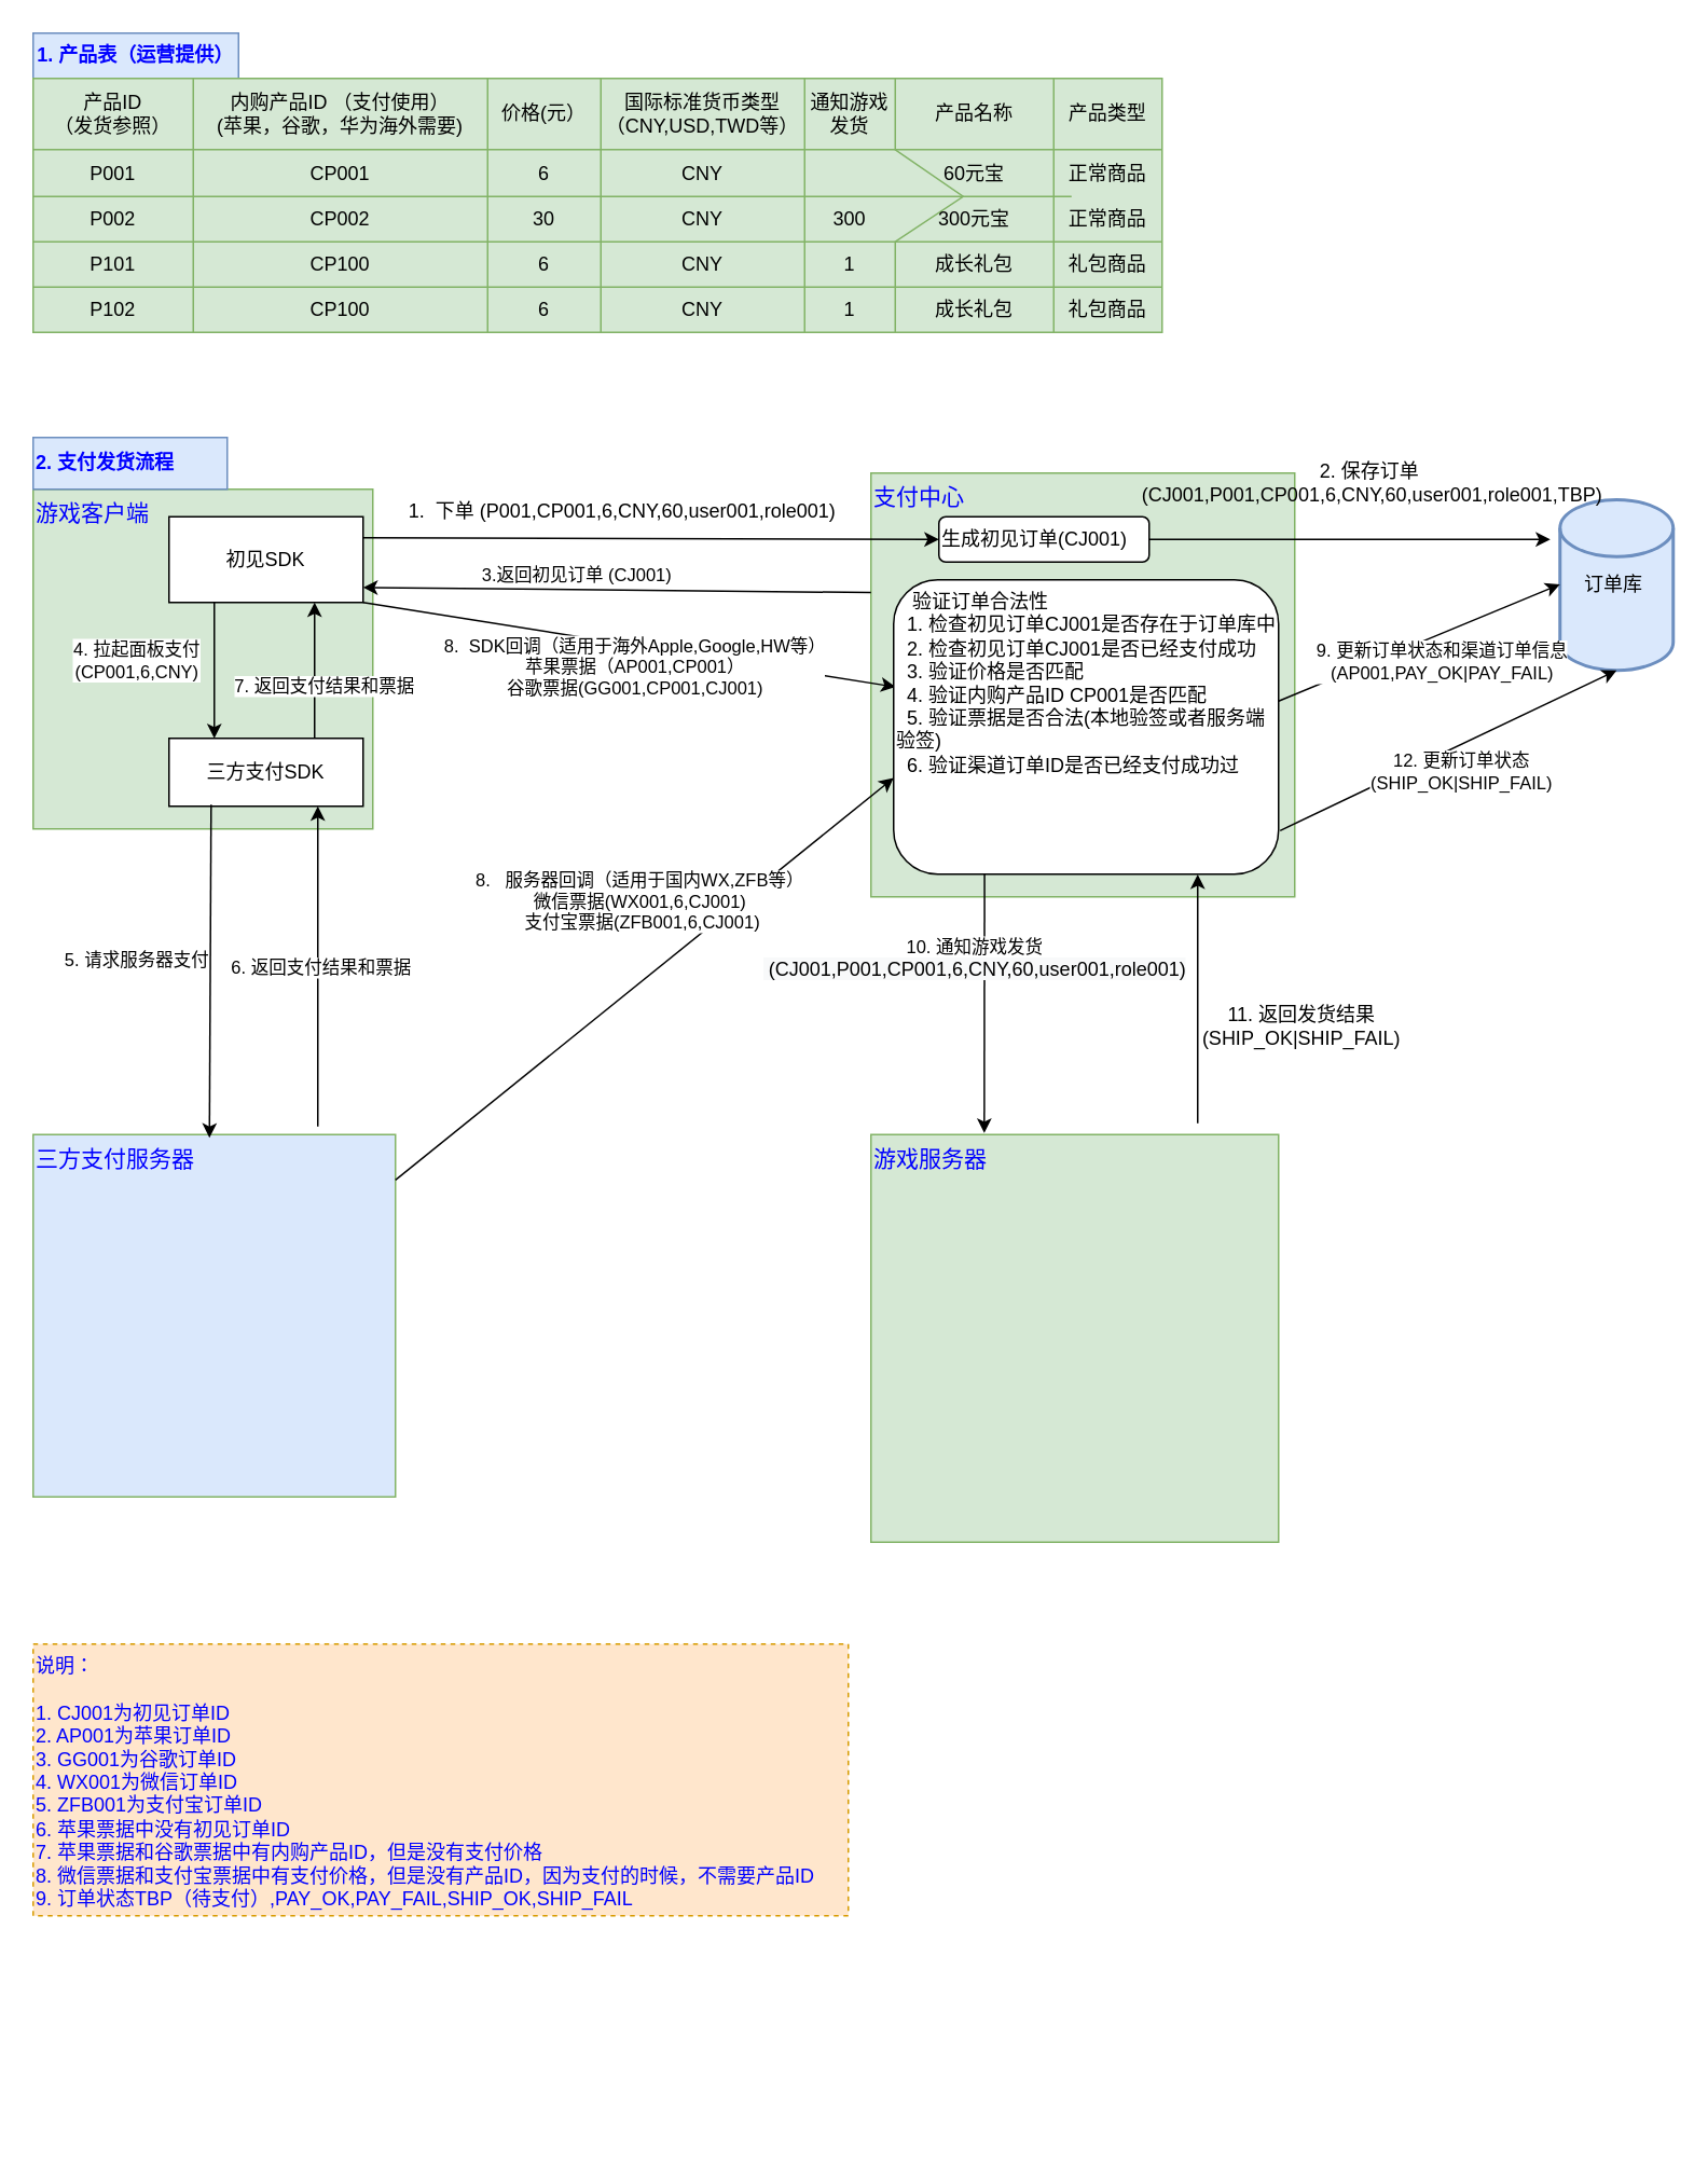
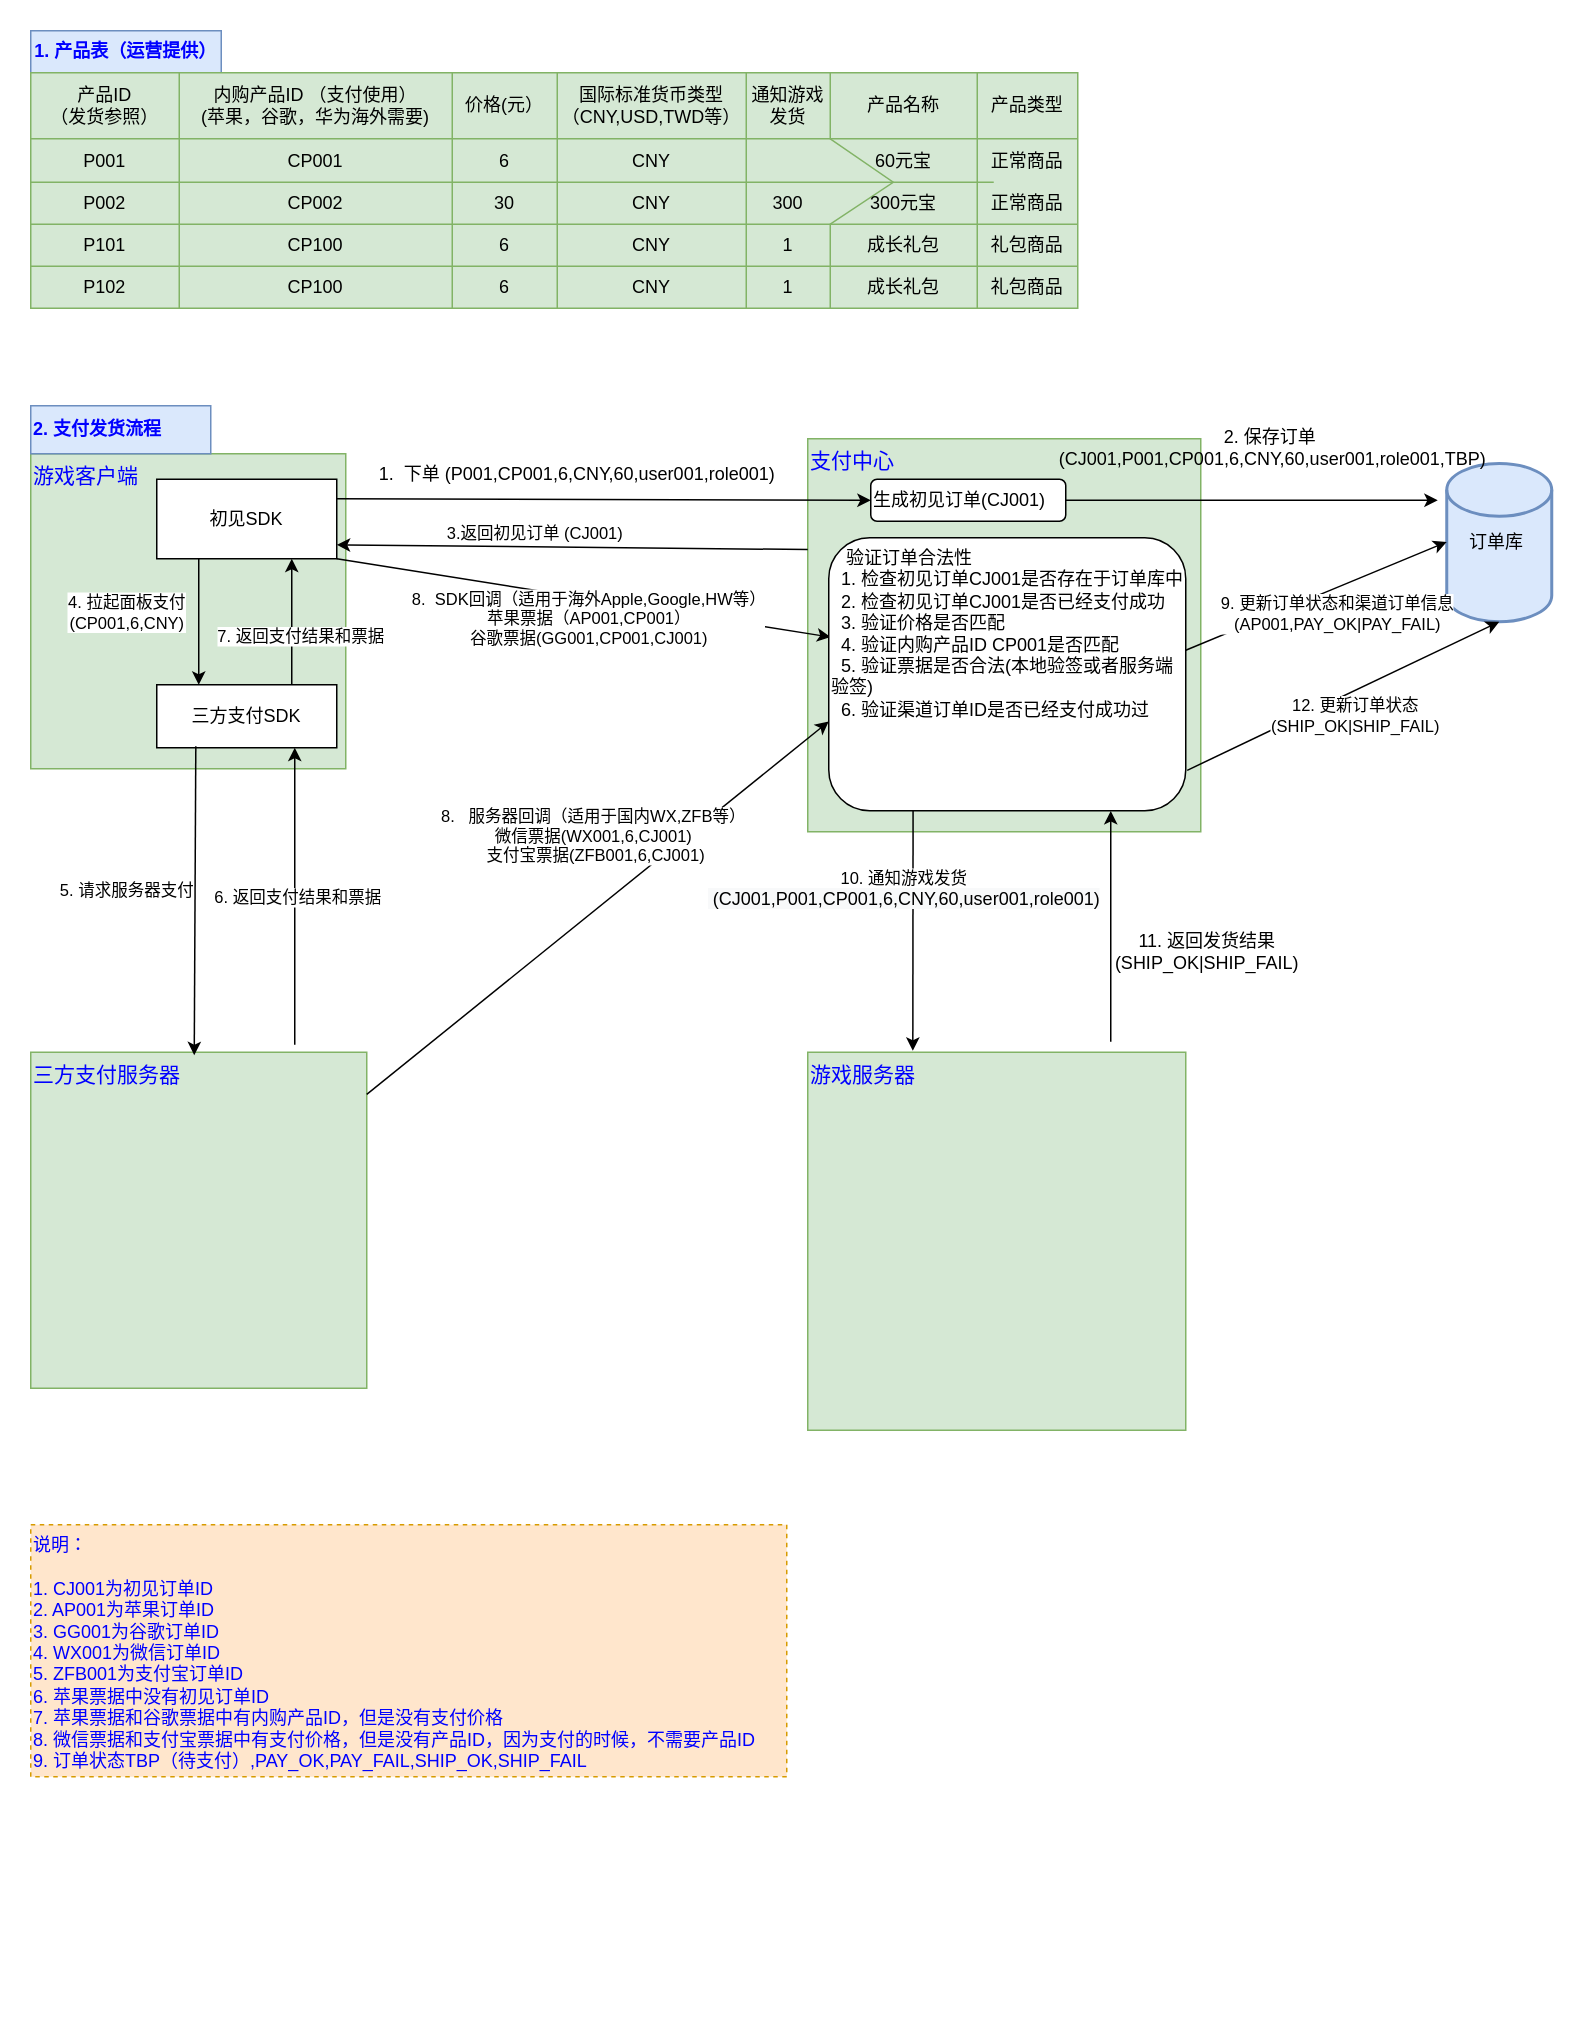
- <mxCell id="47" value="&lt;font style=&quot;font-size: 14px&quot; color=&quot;#0000ff&quot;&gt;三方支付服务器&lt;/font&gt;" style="whiteSpace=wrap;html=1;aspect=fixed;align=left;verticalAlign=top;fillColor=#dae8fc;strokeColor=#82b366;" vertex="1" parent="1"><mxGeometry x="20" y="701" width="224" height="224" as="geometry" /></mxCell>
+ <mxCell id="47" value="&lt;font style=&quot;font-size: 14px&quot; color=&quot;#0000ff&quot;&gt;三方支付服务器&lt;/font&gt;" style="whiteSpace=wrap;html=1;aspect=fixed;align=left;verticalAlign=top;fillColor=#d5e8d4;strokeColor=#82b366;" vertex="1" parent="1"><mxGeometry x="20" y="701" width="224" height="224" as="geometry" /></mxCell>
